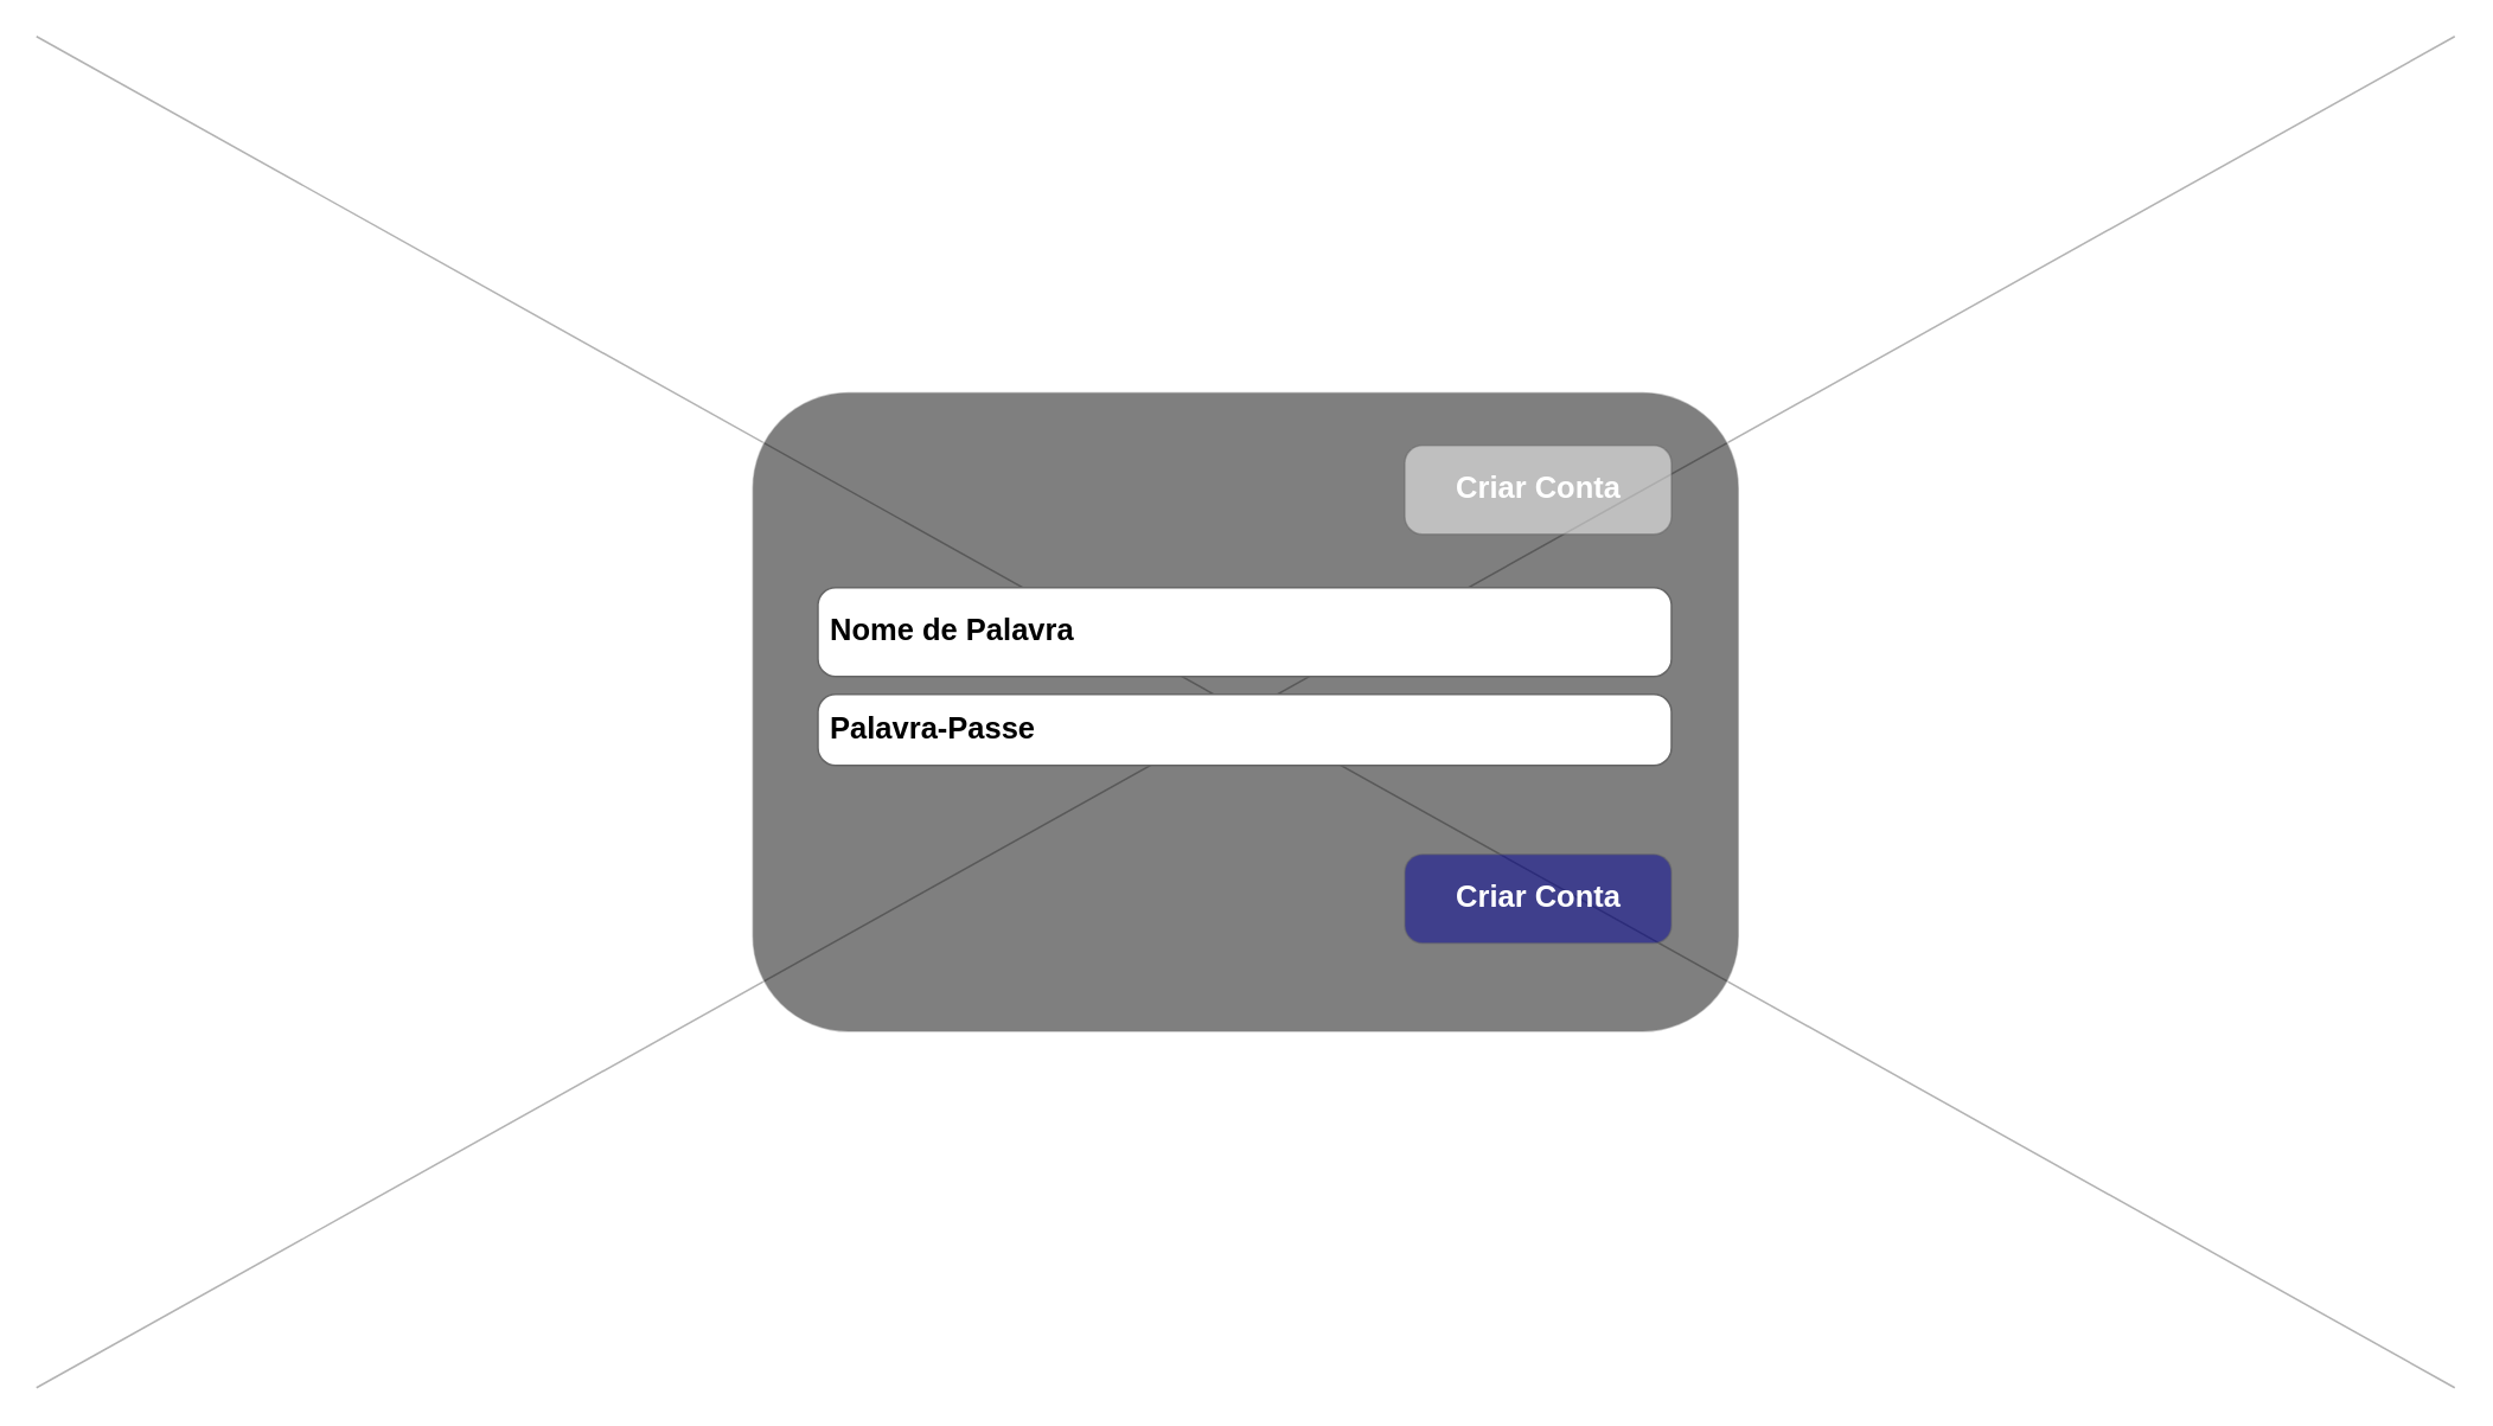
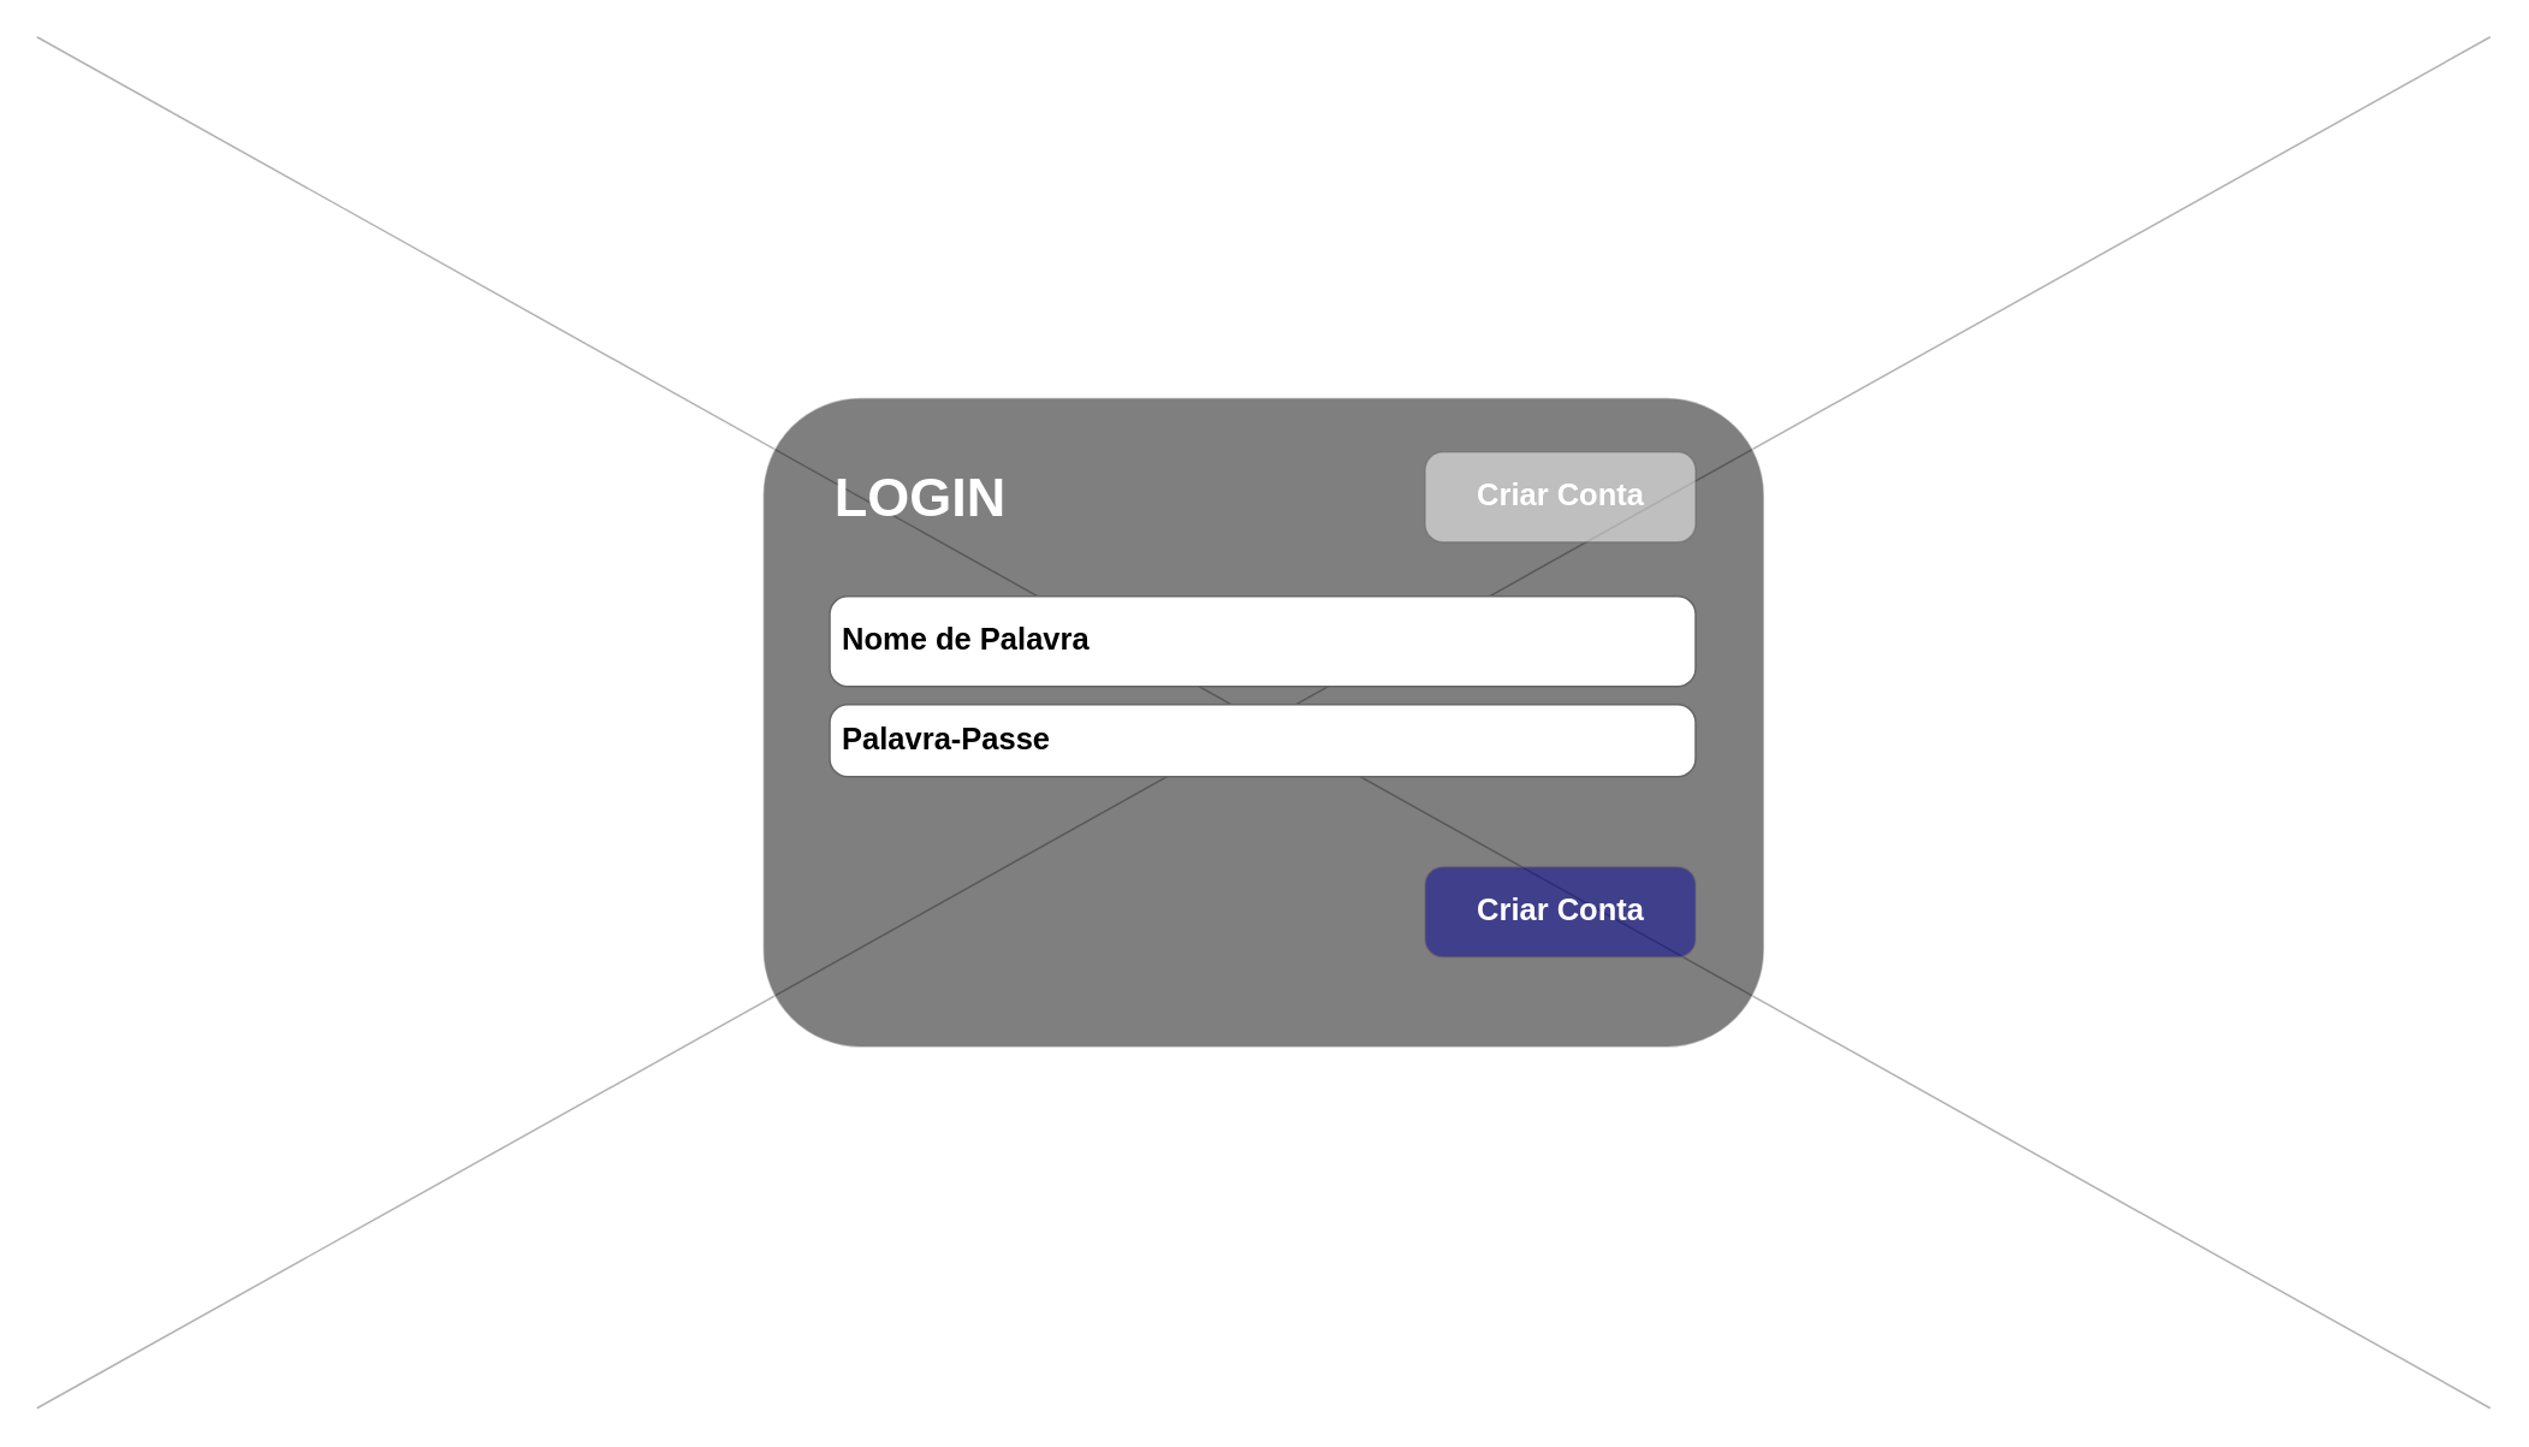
+ <mxCell id="6" value="&lt;font color=&quot;#ffffff&quot; style=&quot;font-size: 30px&quot;&gt;&lt;b&gt;LOGIN&lt;/b&gt;&lt;/font&gt;" style="text;html=1;strokeColor=none;fillColor=none;align=center;verticalAlign=middle;whiteSpace=wrap;rounded=0;opacity=50;" vertex="1" parent="1"><mxGeometry x="469.5" y="265" width="80" height="20" as="geometry" /></mxCell>
